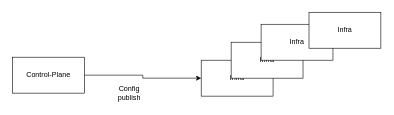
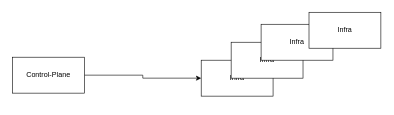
- <mxCell id="8" value="Config publish&lt;br&gt;" style="text;html=1;strokeColor=none;fillColor=none;align=center;verticalAlign=middle;whiteSpace=wrap;rounded=0;" vertex="1" parent="1"><mxGeometry x="185" y="140" width="60" height="30" as="geometry" /></mxCell>
